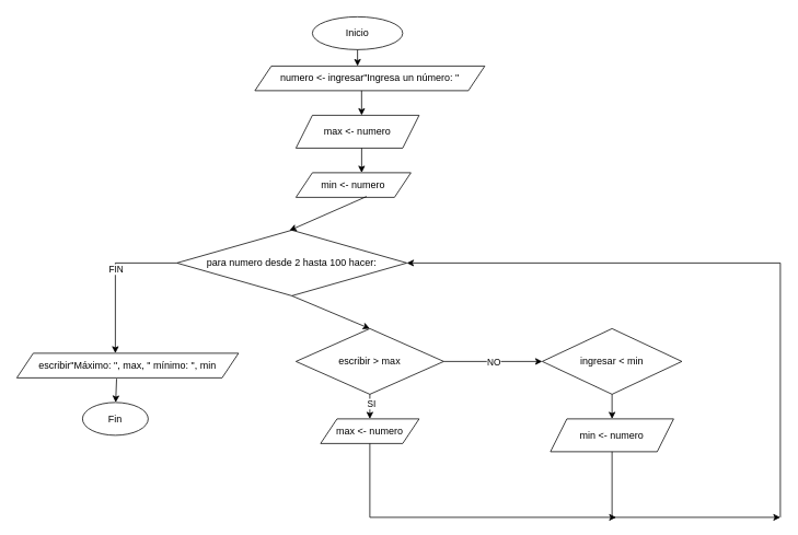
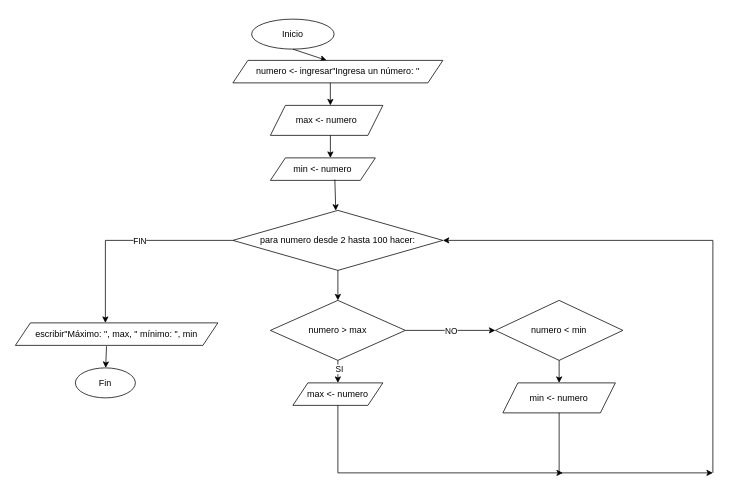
- <mxCell id="2" value="Inicio" style="ellipse;whiteSpace=wrap;html=1;" parent="1" vertex="1"><mxGeometry x="380" y="20" width="110" height="40" as="geometry" /></mxCell>
+ <mxCell id="2" value="Inicio" style="ellipse;whiteSpace=wrap;html=1;" parent="1" vertex="1"><mxGeometry x="335" y="25" width="110" height="40" as="geometry" /></mxCell>
- <mxCell id="6" value="para numero desde 2 hasta 100 hacer:" style="rhombus;whiteSpace=wrap;html=1;" parent="1" vertex="1"><mxGeometry x="215" y="280" width="280" height="80" as="geometry" /></mxCell>
+ <mxCell id="6" value="para numero desde 2 hasta 100 hacer:" style="rhombus;whiteSpace=wrap;html=1;" parent="1" vertex="1"><mxGeometry x="310" y="280" width="280" height="80" as="geometry" /></mxCell>
- <mxCell id="8" value="escribir &amp;gt; max" style="rhombus;whiteSpace=wrap;html=1;" parent="1" vertex="1"><mxGeometry x="360" y="400" width="180" height="80" as="geometry" /></mxCell>
+ <mxCell id="8" value="numero &amp;gt; max" style="rhombus;whiteSpace=wrap;html=1;" parent="1" vertex="1"><mxGeometry x="360" y="400" width="180" height="80" as="geometry" /></mxCell>
- <mxCell id="18" value="ingresar &amp;lt; min" style="rhombus;whiteSpace=wrap;html=1;" parent="1" vertex="1"><mxGeometry x="660" y="400" width="170" height="80" as="geometry" /></mxCell>
+ <mxCell id="18" value="numero &amp;lt; min" style="rhombus;whiteSpace=wrap;html=1;" parent="1" vertex="1"><mxGeometry x="660" y="400" width="170" height="80" as="geometry" /></mxCell>
